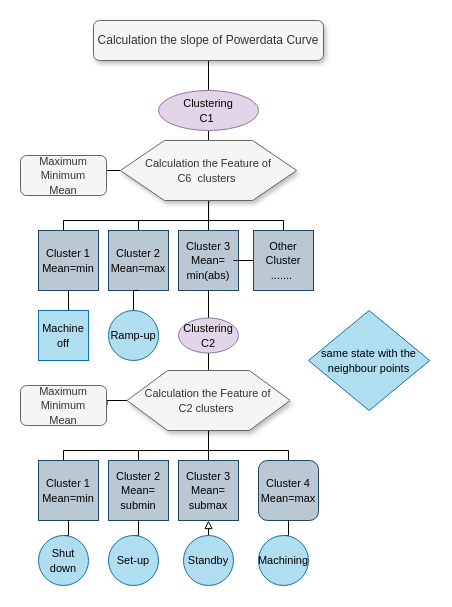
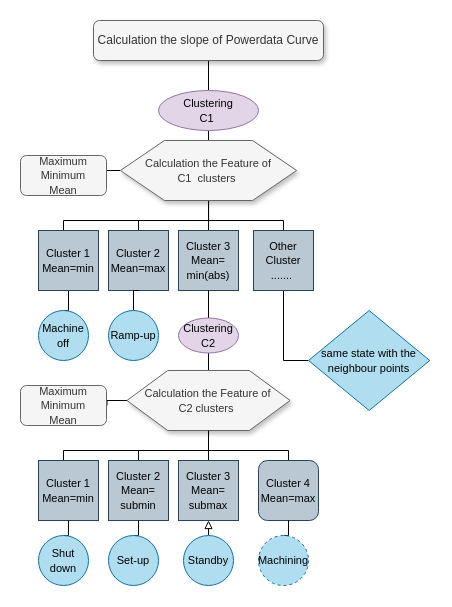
- <mxCell id="11" value="&lt;font style=&quot;font-size: 11px&quot;&gt;Calculation the Feature of &lt;br&gt;C6 &amp;nbsp;clusters&amp;nbsp;&lt;/font&gt;" style="shape=hexagon;perimeter=hexagonPerimeter2;whiteSpace=wrap;html=1;fillColor=#f5f5f5;strokeColor=#666666;fontColor=#333333;shadow=1;" parent="1" vertex="1"><mxGeometry x="119.88" y="140" width="176.25" height="60" as="geometry" /></mxCell>
+ <mxCell id="11" value="&lt;font style=&quot;font-size: 11px&quot;&gt;Calculation the Feature of &lt;br&gt;C1 &amp;nbsp;clusters&amp;nbsp;&lt;/font&gt;" style="shape=hexagon;perimeter=hexagonPerimeter2;whiteSpace=wrap;html=1;fillColor=#f5f5f5;strokeColor=#666666;fontColor=#333333;shadow=1;" parent="1" vertex="1"><mxGeometry x="119.88" y="140" width="176.25" height="60" as="geometry" /></mxCell>
- <mxCell id="17" value="" style="edgeStyle=orthogonalEdgeStyle;rounded=0;orthogonalLoop=1;jettySize=auto;html=1;endArrow=none;endFill=0;" parent="1" source="18" edge="1" target="15"><mxGeometry relative="1" as="geometry"><mxPoint x="283" y="310" as="targetPoint" /></mxGeometry></mxCell>
+ <mxCell id="17" value="" style="edgeStyle=orthogonalEdgeStyle;rounded=0;orthogonalLoop=1;jettySize=auto;html=1;endArrow=none;endFill=0;entryX=0;entryY=0.5;entryDx=0;entryDy=0;" parent="1" source="18" edge="1" target="44"><mxGeometry relative="1" as="geometry"><mxPoint x="283" y="310" as="targetPoint" /></mxGeometry></mxCell>
- <mxCell id="19" value="&lt;font style=&quot;font-size: 11px&quot;&gt;Machine off&lt;/font&gt;" style="whiteSpace=wrap;html=1;aspect=fixed;shadow=0;fillColor=#b1ddf0;strokeColor=#10739e;rounded=0;" parent="1" vertex="1"><mxGeometry x="38" y="310" width="50" height="50" as="geometry" /></mxCell>
+ <mxCell id="19" value="&lt;font style=&quot;font-size: 11px&quot;&gt;Machine off&lt;/font&gt;" style="ellipse;whiteSpace=wrap;html=1;aspect=fixed;shadow=0;fillColor=#b1ddf0;strokeColor=#10739e;" parent="1" vertex="1"><mxGeometry x="38" y="310" width="50" height="50" as="geometry" /></mxCell>
- <mxCell id="43" value="&lt;font style=&quot;font-size: 11px&quot;&gt;Machining&lt;/font&gt;" style="ellipse;whiteSpace=wrap;html=1;aspect=fixed;shadow=0;fillColor=#b1ddf0;strokeColor=#10739e;" parent="1" vertex="1"><mxGeometry x="258" y="535" width="50" height="50" as="geometry" /></mxCell>
+ <mxCell id="43" value="&lt;font style=&quot;font-size: 11px&quot;&gt;Machining&lt;/font&gt;" style="ellipse;whiteSpace=wrap;html=1;aspect=fixed;shadow=0;fillColor=#b1ddf0;strokeColor=#10739e;dashed=1;" parent="1" vertex="1"><mxGeometry x="258" y="535" width="50" height="50" as="geometry" /></mxCell>
